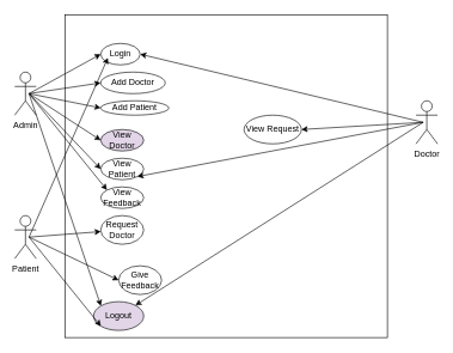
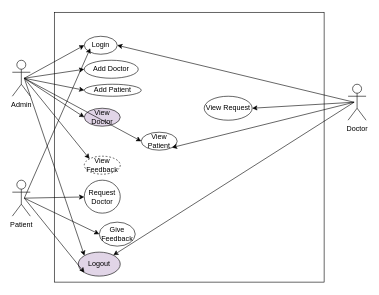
- <mxCell id="10" value="View Patient" style="ellipse;whiteSpace=wrap;html=1;" vertex="1" parent="1"><mxGeometry x="140" y="220" width="60" height="30" as="geometry" /></mxCell>
+ <mxCell id="10" value="View Patient" style="ellipse;whiteSpace=wrap;html=1;" vertex="1" parent="1"><mxGeometry x="235" y="220" width="60" height="30" as="geometry" /></mxCell>
- <mxCell id="11" value="View Feedback" style="ellipse;whiteSpace=wrap;html=1;" vertex="1" parent="1"><mxGeometry x="140" y="260" width="60" height="30" as="geometry" /></mxCell>
+ <mxCell id="11" value="View Feedback" style="ellipse;whiteSpace=wrap;html=1;dashed=1;" vertex="1" parent="1"><mxGeometry x="140" y="260" width="60" height="30" as="geometry" /></mxCell>
- <mxCell id="12" value="Request Doctor" style="ellipse;whiteSpace=wrap;html=1;" vertex="1" parent="1"><mxGeometry x="140" y="300" width="60" height="40" as="geometry" /></mxCell>
+ <mxCell id="12" value="Request Doctor" style="ellipse;whiteSpace=wrap;html=1;" vertex="1" parent="1"><mxGeometry x="140" y="300" width="60" height="55" as="geometry" /></mxCell>
